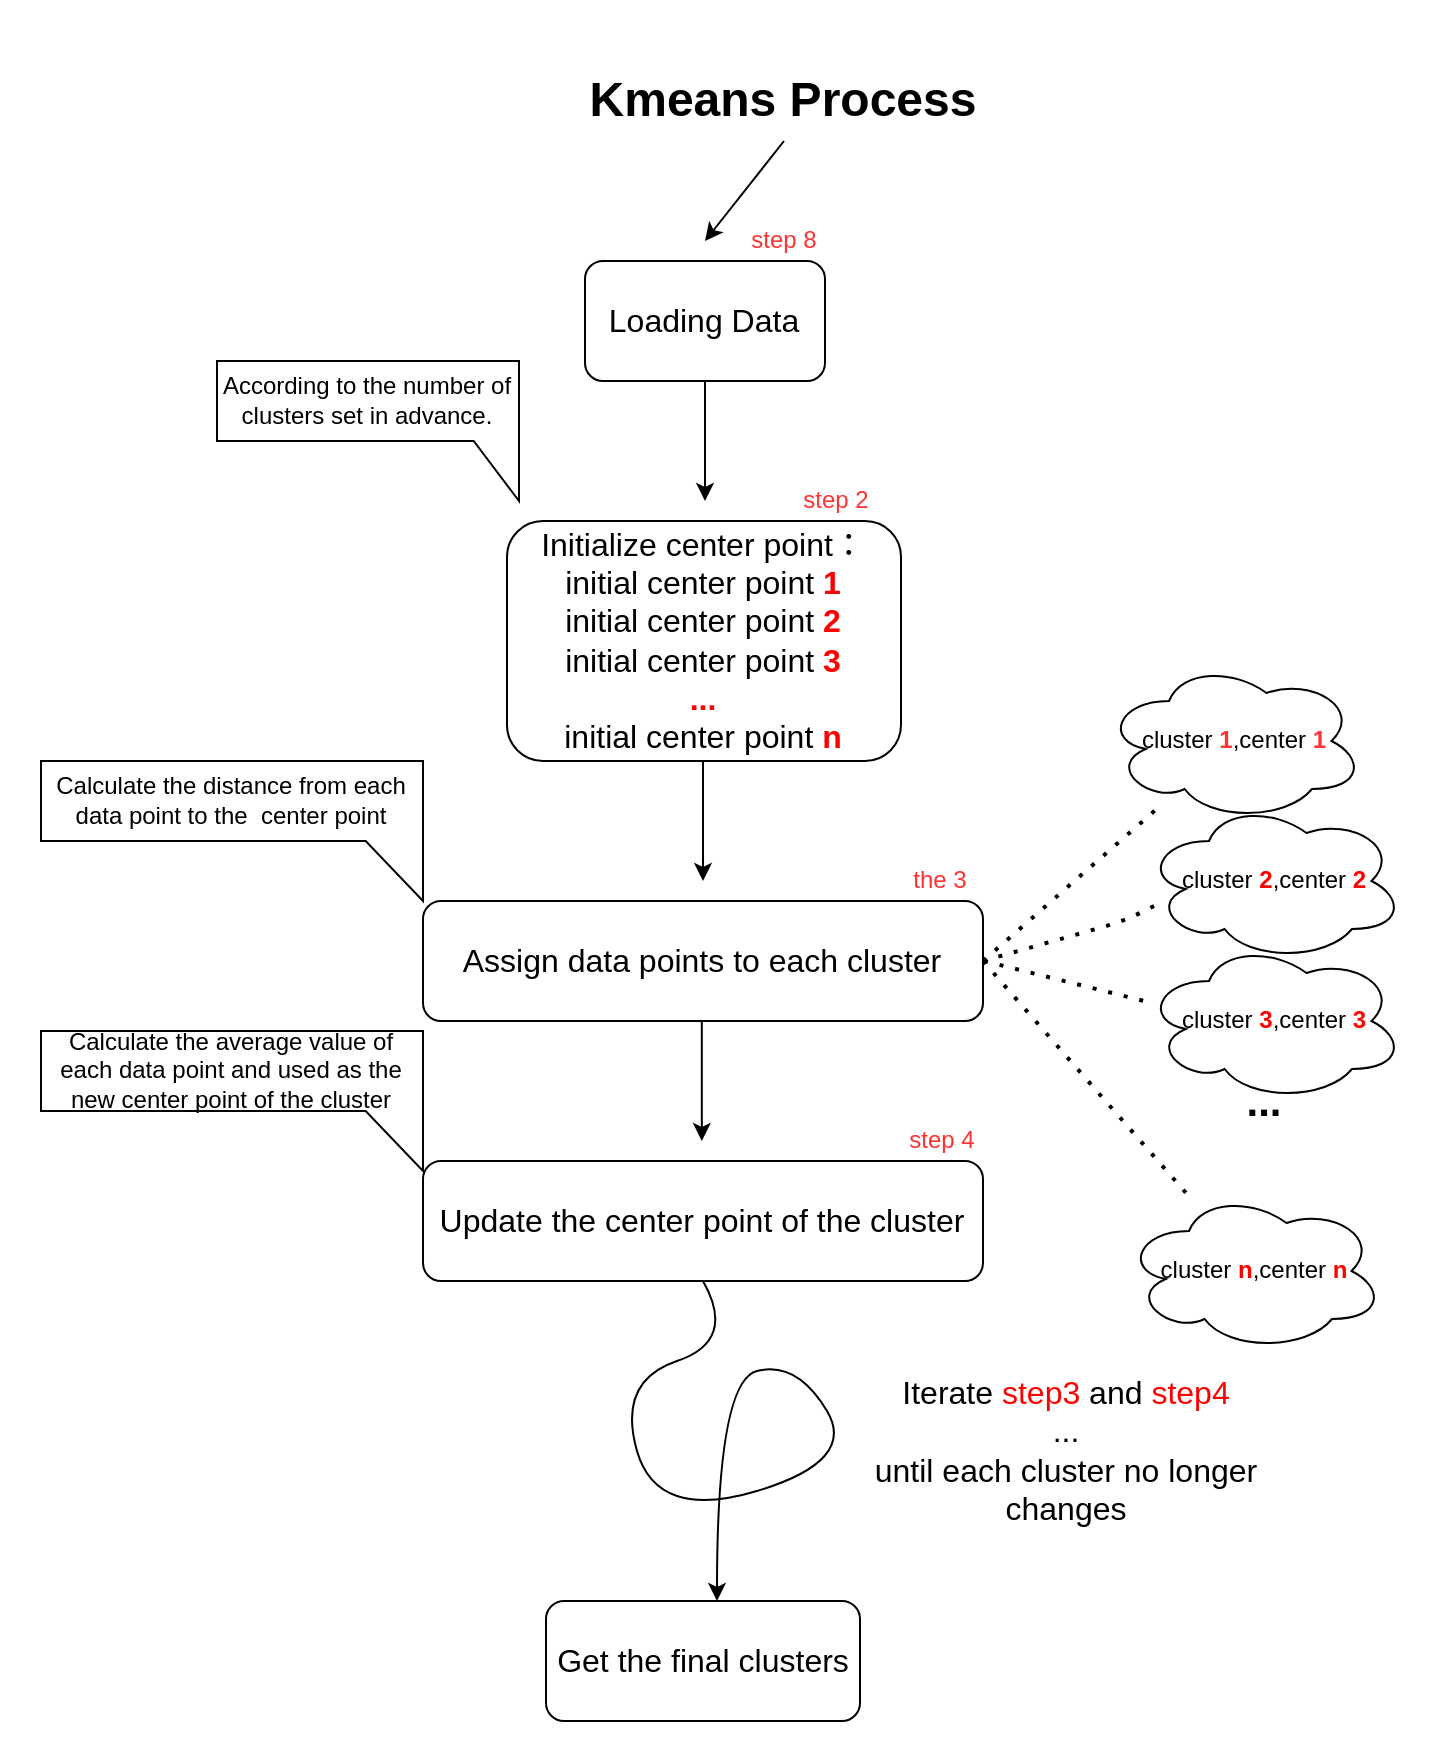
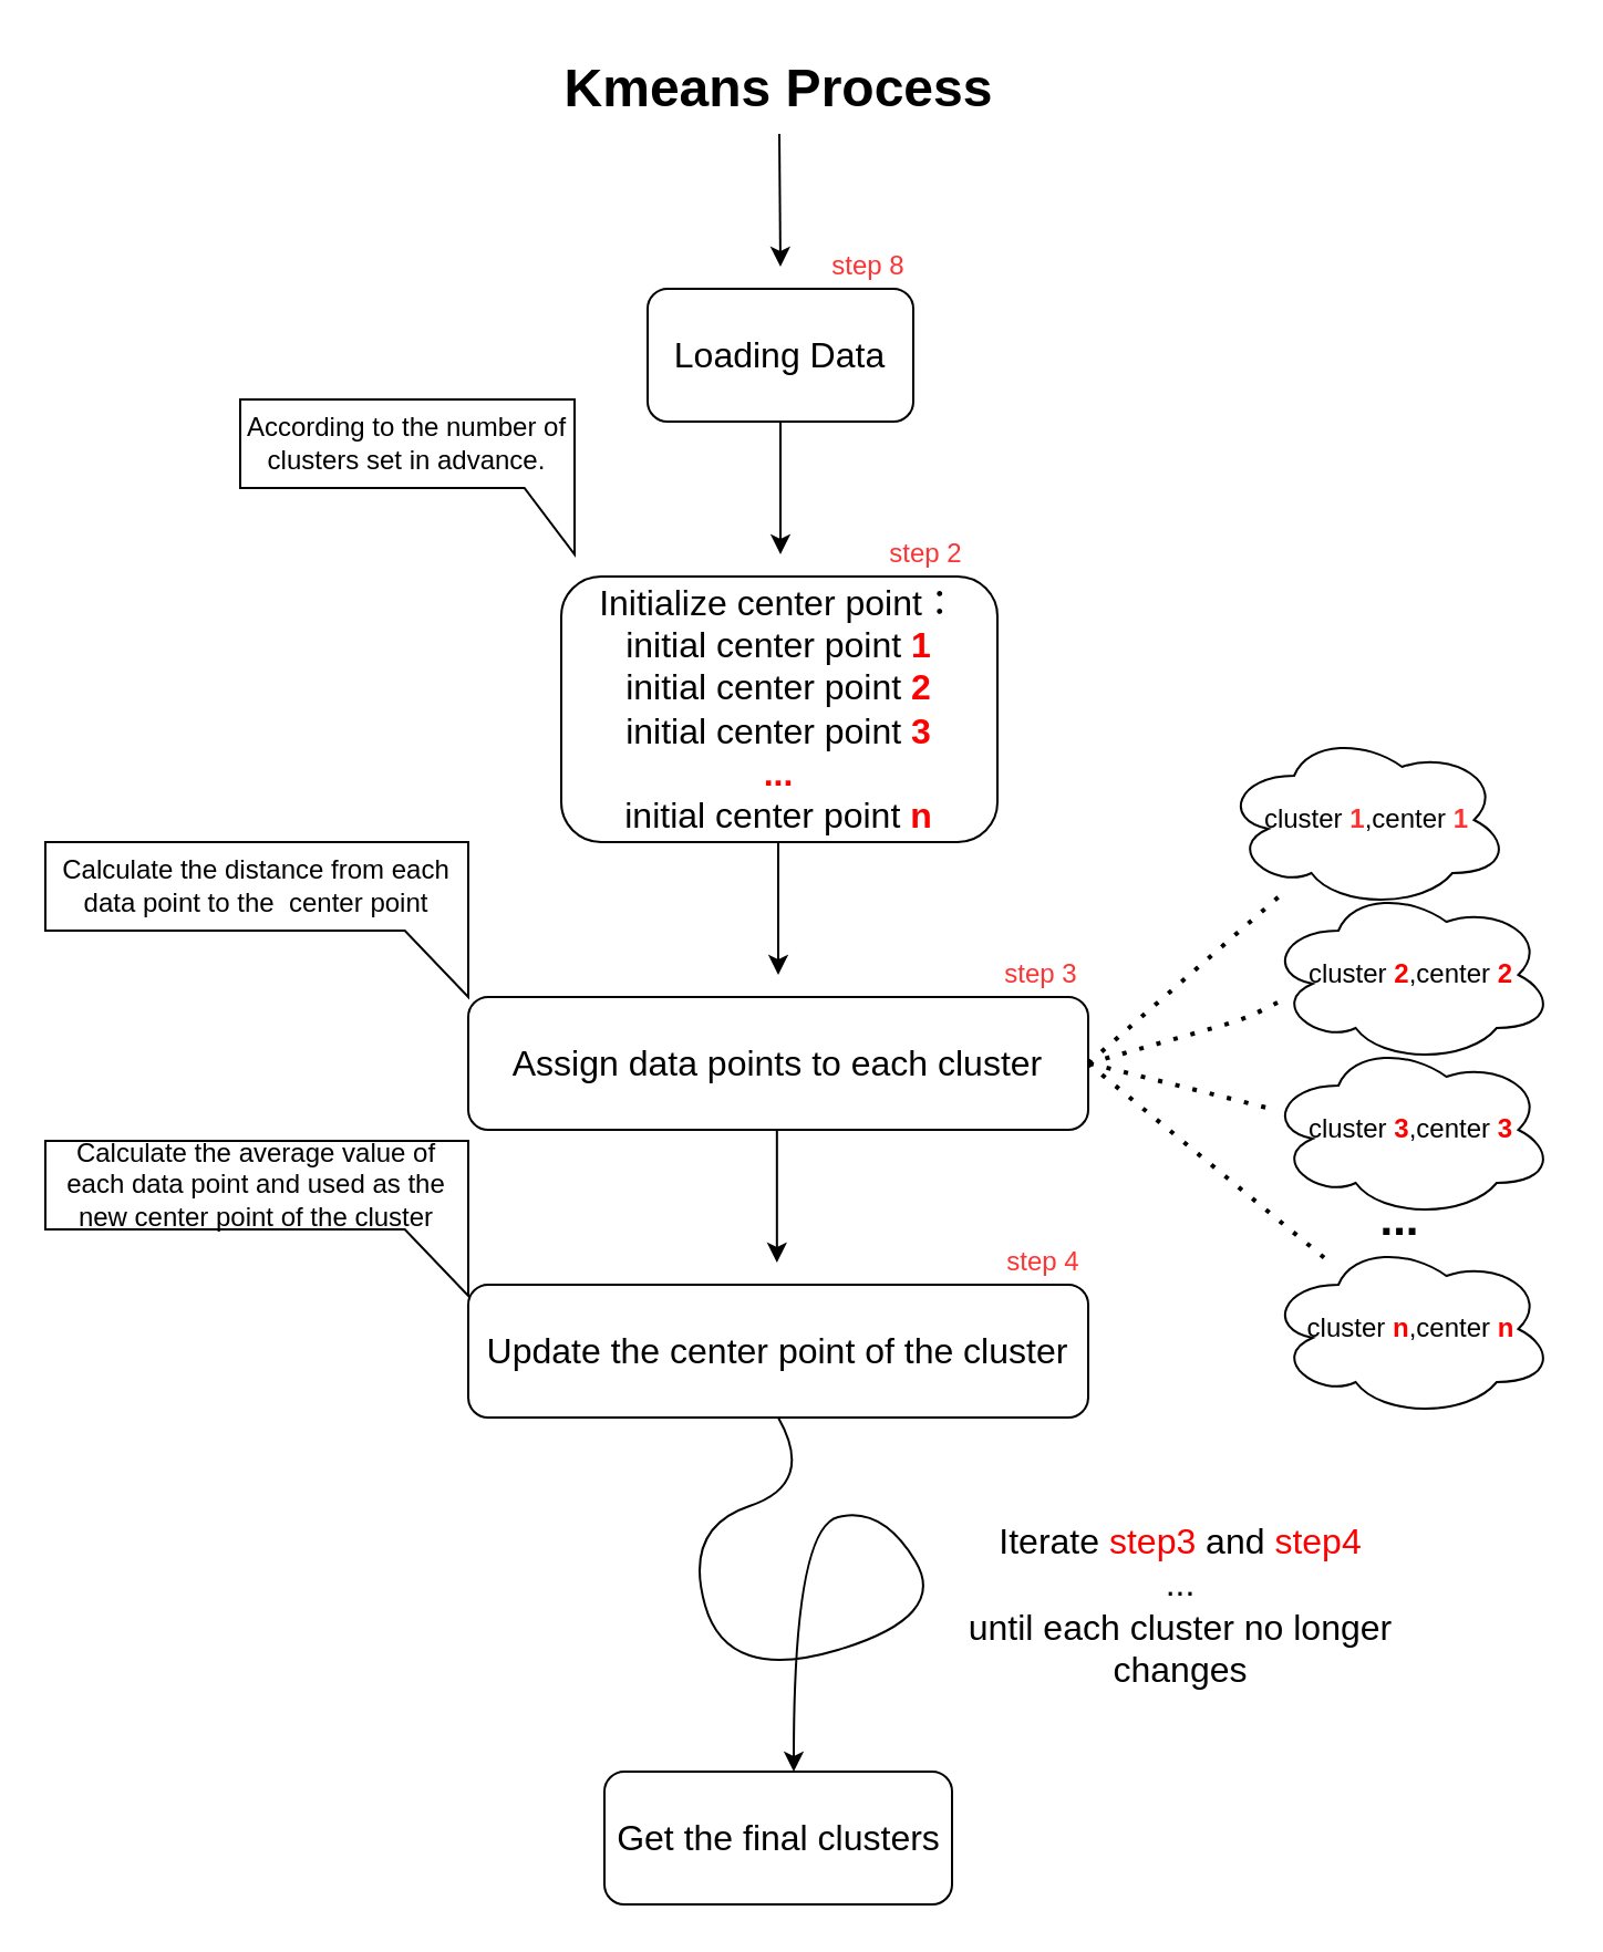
- <mxCell id="2" value="&lt;h1&gt;Kmeans Process&lt;/h1&gt;" style="text;html=1;strokeColor=none;fillColor=none;spacing=5;spacingTop=-20;whiteSpace=wrap;overflow=hidden;rounded=0;align=center;" vertex="1" parent="1"><mxGeometry x="286" y="30" width="211" height="40" as="geometry" /></mxCell>
+ <mxCell id="2" value="&lt;h1&gt;Kmeans Process&lt;/h1&gt;" style="text;html=1;strokeColor=none;fillColor=none;spacing=5;spacingTop=-20;whiteSpace=wrap;overflow=hidden;rounded=0;align=center;" vertex="1" parent="1"><mxGeometry x="246" y="20" width="211" height="40" as="geometry" /></mxCell>
- <mxCell id="25" value="&lt;font color=&quot;#ff3333&quot;&gt;the 3&lt;/font&gt;" style="text;html=1;strokeColor=none;fillColor=none;align=center;verticalAlign=middle;whiteSpace=wrap;rounded=0;" vertex="1" parent="1"><mxGeometry x="450" y="430" width="40" height="20" as="geometry" /></mxCell>
+ <mxCell id="25" value="&lt;font color=&quot;#ff3333&quot;&gt;step 3&lt;/font&gt;" style="text;html=1;strokeColor=none;fillColor=none;align=center;verticalAlign=middle;whiteSpace=wrap;rounded=0;" vertex="1" parent="1"><mxGeometry x="450" y="430" width="40" height="20" as="geometry" /></mxCell>
- <mxCell id="13" value="cluster&amp;nbsp;&lt;font color=&quot;#ff0000&quot;&gt;&lt;b&gt;n&lt;/b&gt;&lt;/font&gt;,center&amp;nbsp;&lt;b&gt;&lt;font color=&quot;#ff0000&quot;&gt;n&lt;/font&gt;&lt;/b&gt;" style="ellipse;shape=cloud;whiteSpace=wrap;html=1;strokeWidth=1;fillColor=none;gradientColor=#ffffff;" vertex="1" parent="1"><mxGeometry x="561.5" y="595" width="130" height="80" as="geometry" /></mxCell>
+ <mxCell id="13" value="cluster&amp;nbsp;&lt;font color=&quot;#ff0000&quot;&gt;&lt;b&gt;n&lt;/b&gt;&lt;/font&gt;,center&amp;nbsp;&lt;b&gt;&lt;font color=&quot;#ff0000&quot;&gt;n&lt;/font&gt;&lt;/b&gt;" style="ellipse;shape=cloud;whiteSpace=wrap;html=1;strokeWidth=1;fillColor=none;gradientColor=#ffffff;" vertex="1" parent="1"><mxGeometry x="571.5" y="560" width="130" height="80" as="geometry" /></mxCell>
